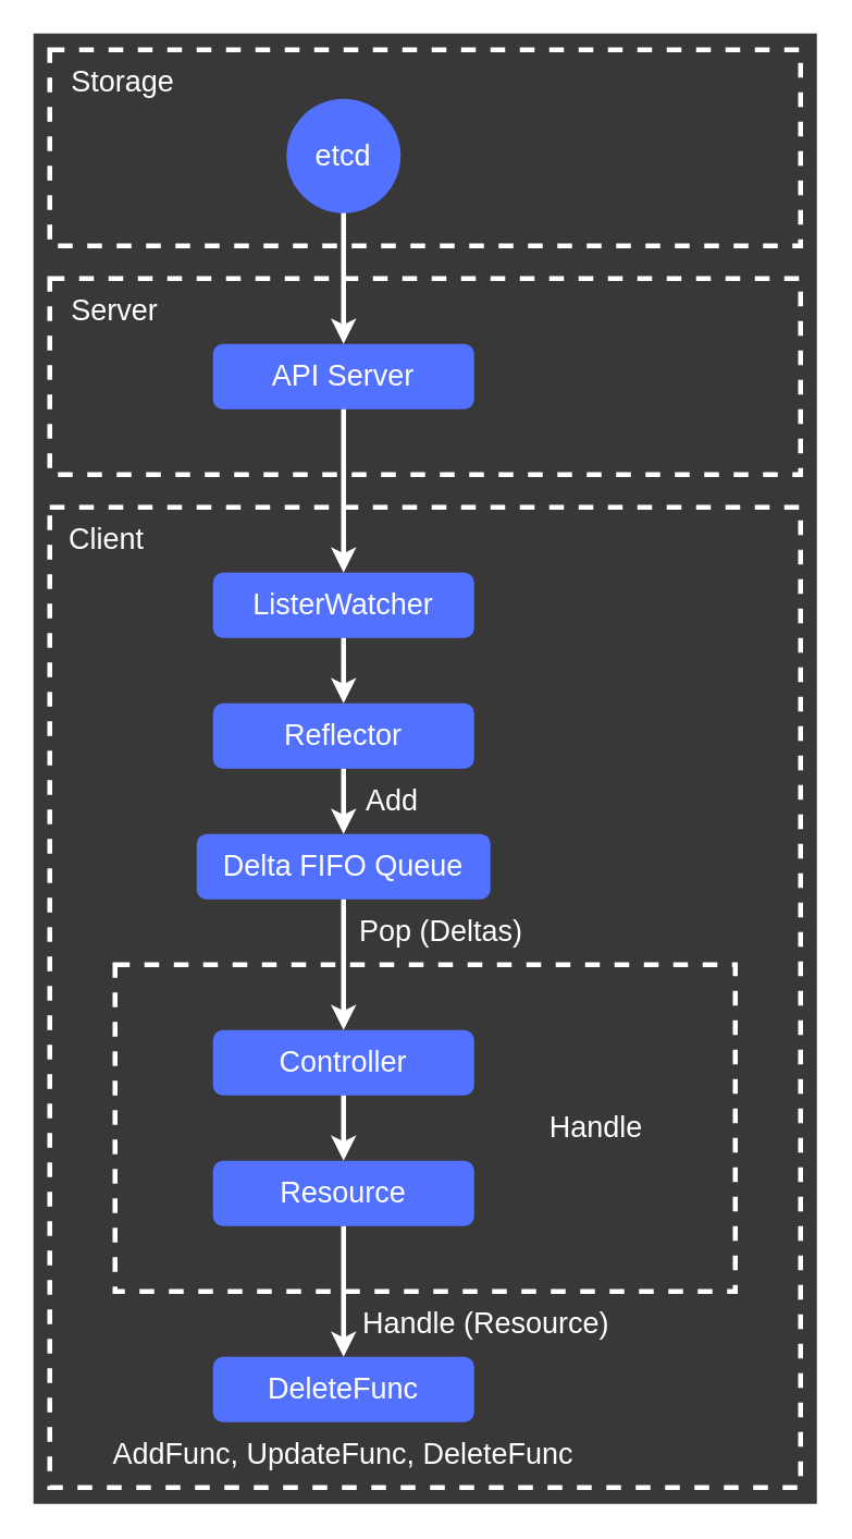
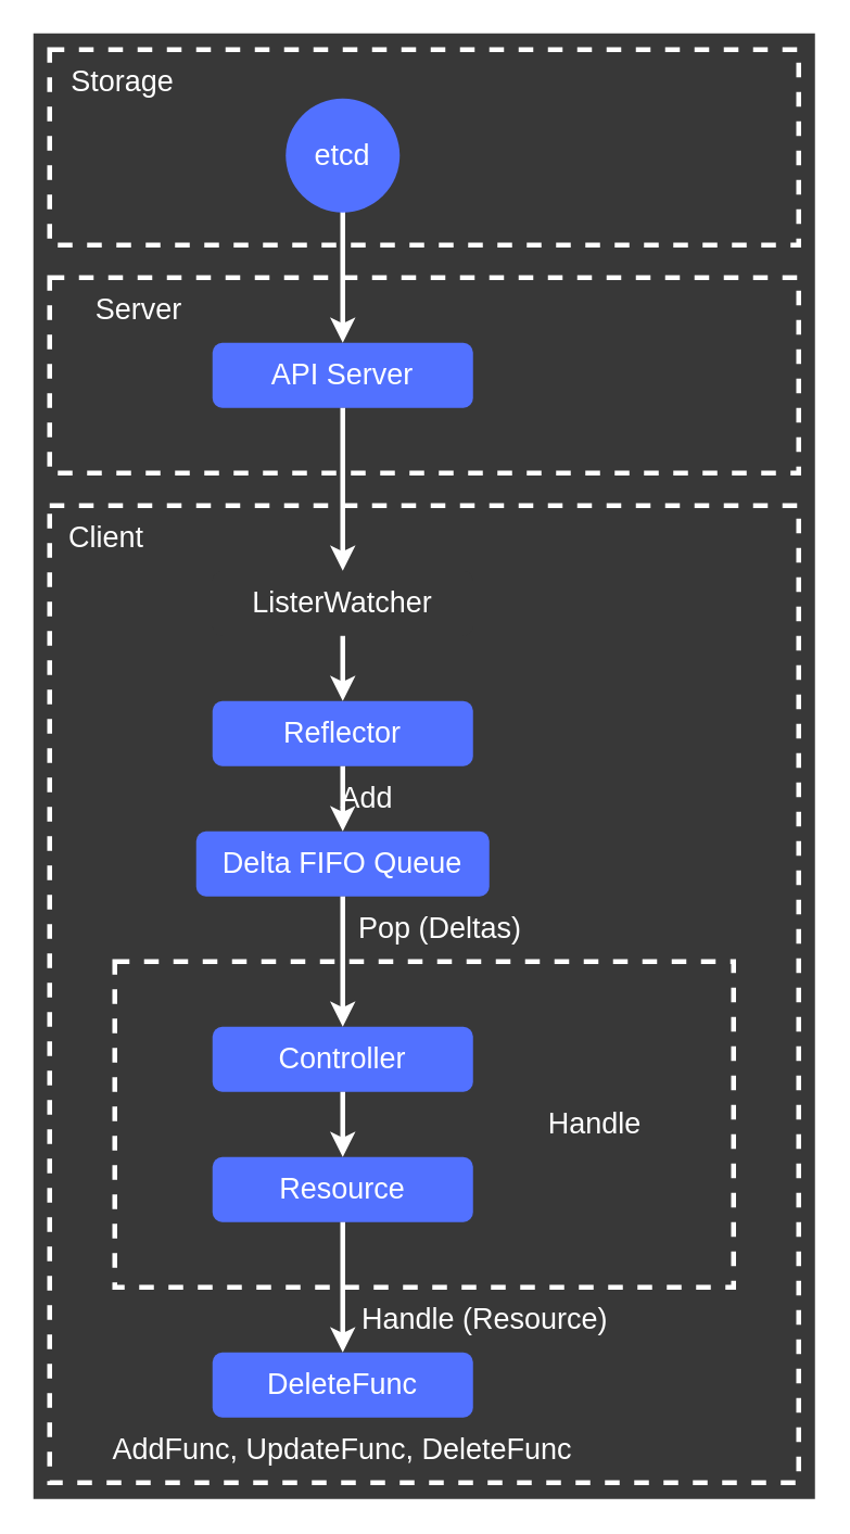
- <mxCell id="10" value="Server" style="text;html=1;strokeColor=none;fillColor=none;align=center;verticalAlign=middle;whiteSpace=wrap;rounded=0;fontSize=18;fontColor=#FFFFFF;" parent="1" vertex="1"><mxGeometry x="40" y="180" width="60" height="20" as="geometry" /></mxCell>
+ <mxCell id="10" value="Server" style="text;html=1;strokeColor=none;fillColor=none;align=center;verticalAlign=middle;whiteSpace=wrap;rounded=0;fontSize=18;fontColor=#FFFFFF;" parent="1" vertex="1"><mxGeometry x="55" y="180" width="60" height="20" as="geometry" /></mxCell>
- <mxCell id="8" value="ListerWatcher" style="rounded=1;whiteSpace=wrap;html=1;fontSize=18;strokeColor=none;fillColor=#5271FF;fontColor=#FFFFFF;" parent="1" vertex="1"><mxGeometry x="130" y="350" width="160" height="40" as="geometry" /></mxCell>
+ <mxCell id="8" value="ListerWatcher" style="rounded=1;whiteSpace=wrap;html=1;fontSize=18;strokeColor=none;fillColor=#383838;fontColor=#FFFFFF;" parent="1" vertex="1"><mxGeometry x="130" y="350" width="160" height="40" as="geometry" /></mxCell>
- <mxCell id="20" value="Add" style="text;html=1;strokeColor=none;fillColor=none;align=center;verticalAlign=middle;whiteSpace=wrap;rounded=0;shadow=0;dashed=1;dashPattern=1 1;fontSize=18;fontColor=#FFFFFF;" parent="1" vertex="1"><mxGeometry x="220" y="480" width="40" height="20" as="geometry" /></mxCell>
+ <mxCell id="20" value="Add" style="text;html=1;strokeColor=none;fillColor=none;align=center;verticalAlign=middle;whiteSpace=wrap;rounded=0;shadow=0;dashed=1;dashPattern=1 1;fontSize=18;fontColor=#FFFFFF;" parent="1" vertex="1"><mxGeometry x="205" y="480" width="40" height="20" as="geometry" /></mxCell>
